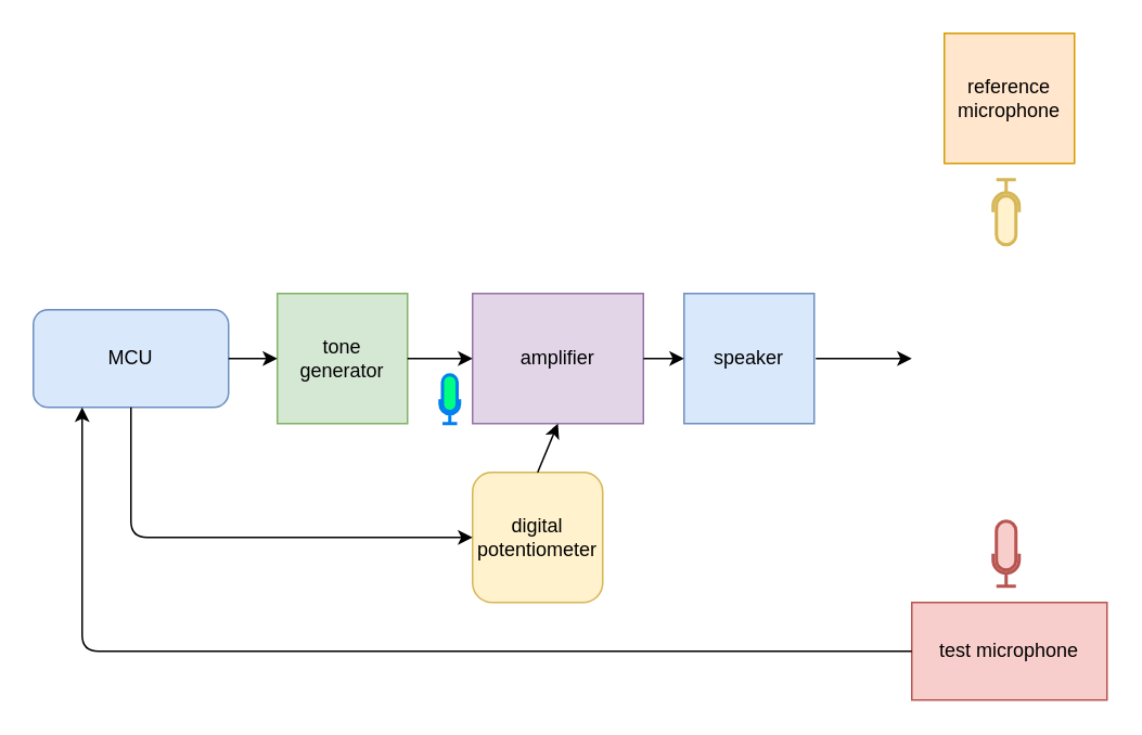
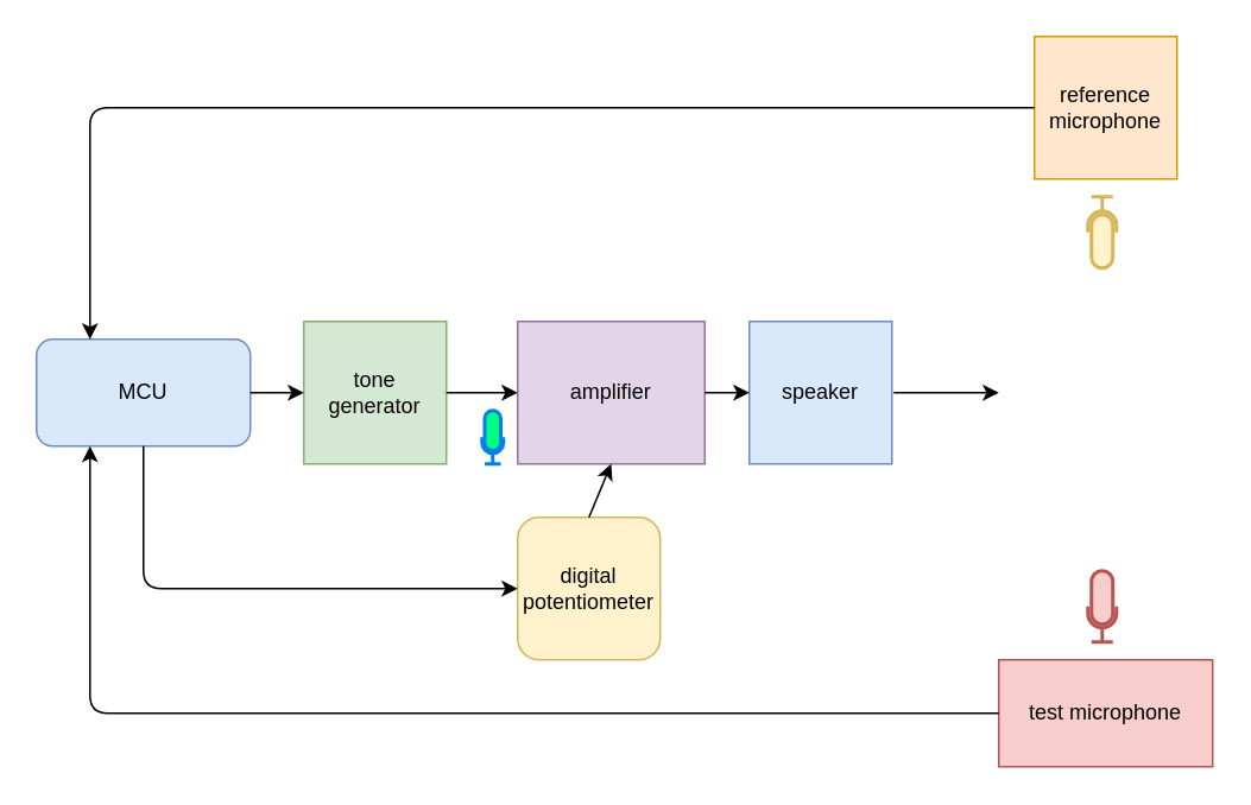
+ <mxCell id="13" value="" style="edgeStyle=segmentEdgeStyle;endArrow=classic;html=1;exitX=0;exitY=0.5;exitDx=0;exitDy=0;entryX=0.25;entryY=0;entryDx=0;entryDy=0;" edge="1" parent="1" source="3" target="2"><mxGeometry width="50" height="50" relative="1" as="geometry"><mxPoint x="230" y="60" as="sourcePoint" /><mxPoint x="280" y="10" as="targetPoint" /><Array as="points"><mxPoint x="50" y="60" /></Array></mxGeometry></mxCell>
